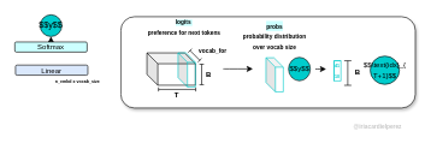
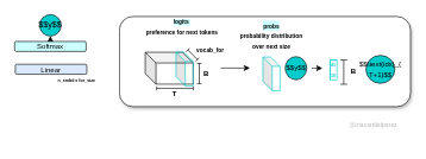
- <mxCell id="21" value="&lt;span style=&quot;background-color: rgb(204, 255, 255);&quot;&gt;&lt;b style=&quot;&quot;&gt;&lt;font style=&quot;font-size: 8px;&quot;&gt;probs&lt;/font&gt;&lt;/b&gt;&lt;/span&gt;&lt;div&gt;&lt;b style=&quot;&quot;&gt;&lt;font style=&quot;font-size: 8px;&quot;&gt;probability distribution over vocab size&lt;/font&gt;&lt;/b&gt;&lt;/div&gt;" style="text;html=1;align=center;verticalAlign=middle;whiteSpace=wrap;rounded=0;" vertex="1" parent="1"><mxGeometry x="327.79" y="25.9" width="103.04" height="48.63" as="geometry" /></mxCell>
+ <mxCell id="21" value="&lt;span style=&quot;background-color: rgb(204, 255, 255);&quot;&gt;&lt;b style=&quot;&quot;&gt;&lt;font style=&quot;font-size: 8px;&quot;&gt;probs&lt;/font&gt;&lt;/b&gt;&lt;/span&gt;&lt;div&gt;&lt;b style=&quot;&quot;&gt;&lt;font style=&quot;font-size: 8px;&quot;&gt;probability distribution over next size&lt;/font&gt;&lt;/b&gt;&lt;/div&gt;" style="text;html=1;align=center;verticalAlign=middle;whiteSpace=wrap;rounded=0;" vertex="1" parent="1"><mxGeometry x="327.79" y="25.9" width="103.04" height="48.63" as="geometry" /></mxCell>
- <mxCell id="5" value="&lt;b style=&quot;&quot;&gt;&lt;font style=&quot;font-size: 6px;&quot;&gt;n_embd x vocab_size&lt;/font&gt;&lt;/b&gt;" style="text;html=1;align=center;verticalAlign=middle;whiteSpace=wrap;rounded=0;" vertex="1" parent="1"><mxGeometry x="72" y="102.66" width="70" height="15" as="geometry" /></mxCell>
+ <mxCell id="5" value="&lt;b style=&quot;&quot;&gt;&lt;font style=&quot;font-size: 6px;&quot;&gt;n_embd x for_size&lt;/font&gt;&lt;/b&gt;" style="text;html=1;align=center;verticalAlign=middle;whiteSpace=wrap;rounded=0;" vertex="1" parent="1"><mxGeometry x="72" y="102.66" width="70" height="15" as="geometry" /></mxCell>
